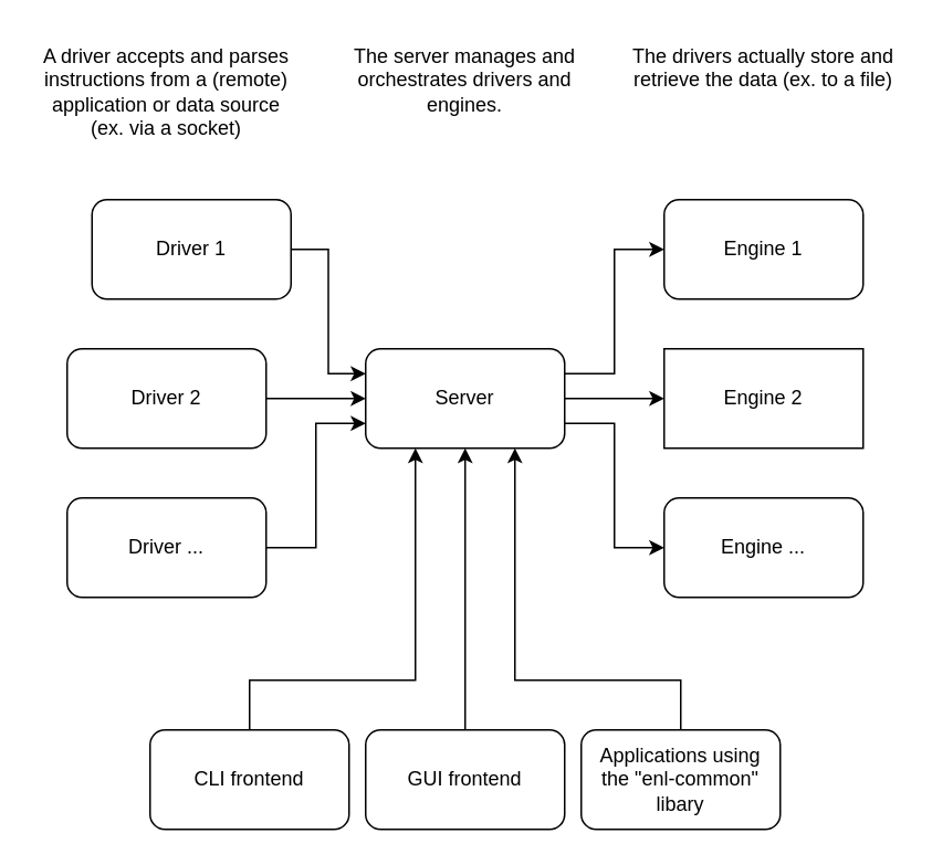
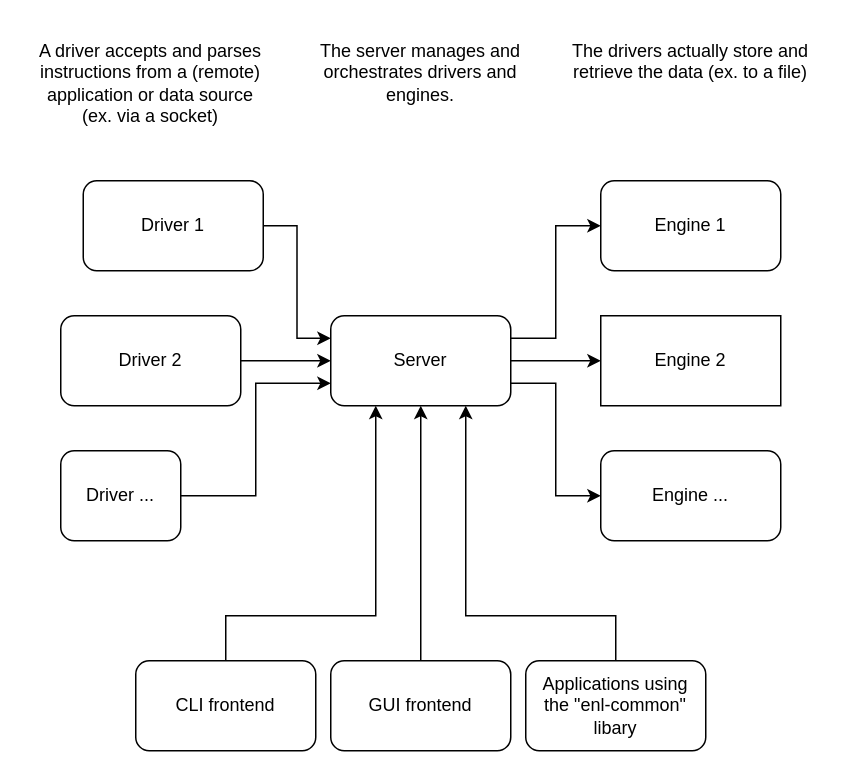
- <mxCell id="11" value="&lt;div&gt;Driver ...&lt;/div&gt;" style="rounded=1;whiteSpace=wrap;html=1;" vertex="1" parent="1"><mxGeometry x="40" y="300" width="120" height="60" as="geometry" /></mxCell>
+ <mxCell id="11" value="&lt;div&gt;Driver ...&lt;/div&gt;" style="rounded=1;whiteSpace=wrap;html=1;" vertex="1" parent="1"><mxGeometry x="40" y="300" width="80" height="60" as="geometry" /></mxCell>
